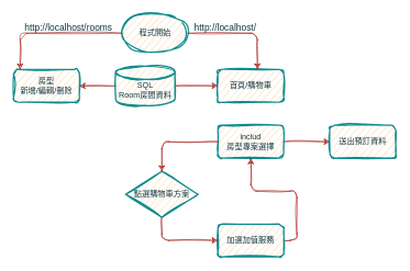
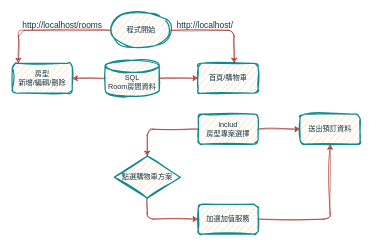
- <mxCell id="16" style="edgeStyle=orthogonalEdgeStyle;rounded=1;orthogonalLoop=1;jettySize=auto;html=1;exitX=1;exitY=0.5;exitDx=0;exitDy=0;strokeColor=#A8201A;fontColor=#143642;fillColor=#FAE5C7;sketch=1;curveFitting=1;jiggle=2;" edge="1" parent="1" source="17" target="15"><mxGeometry relative="1" as="geometry" /></mxCell>
+ <mxCell id="16" style="edgeStyle=orthogonalEdgeStyle;rounded=1;orthogonalLoop=1;jettySize=auto;html=1;exitX=1;exitY=0.5;exitDx=0;exitDy=0;strokeColor=#A8201A;fontColor=#143642;fillColor=#FAE5C7;sketch=1;curveFitting=1;jiggle=2;" edge="1" parent="1" source="17" target="18"><mxGeometry relative="1" as="geometry" /></mxCell>
